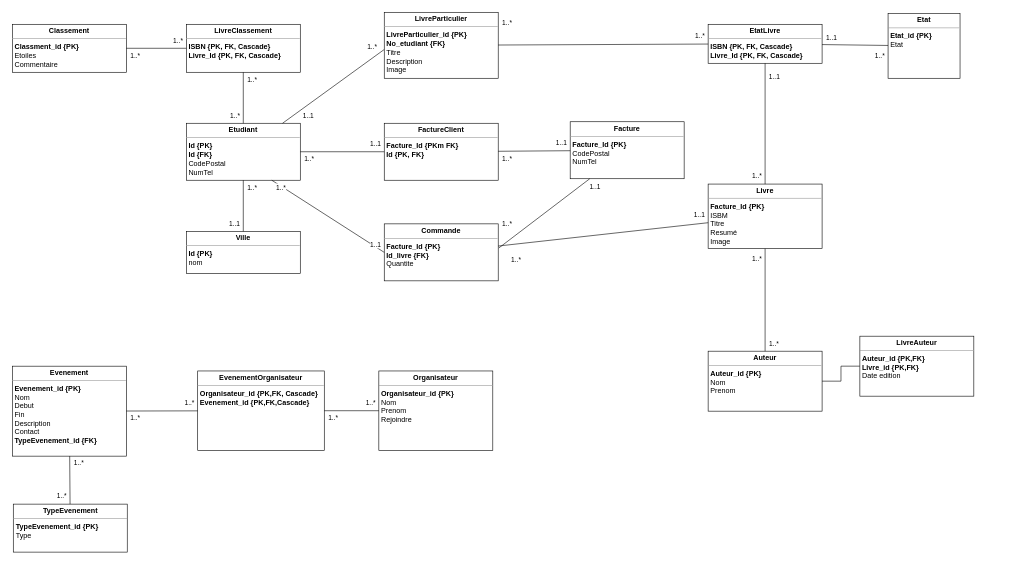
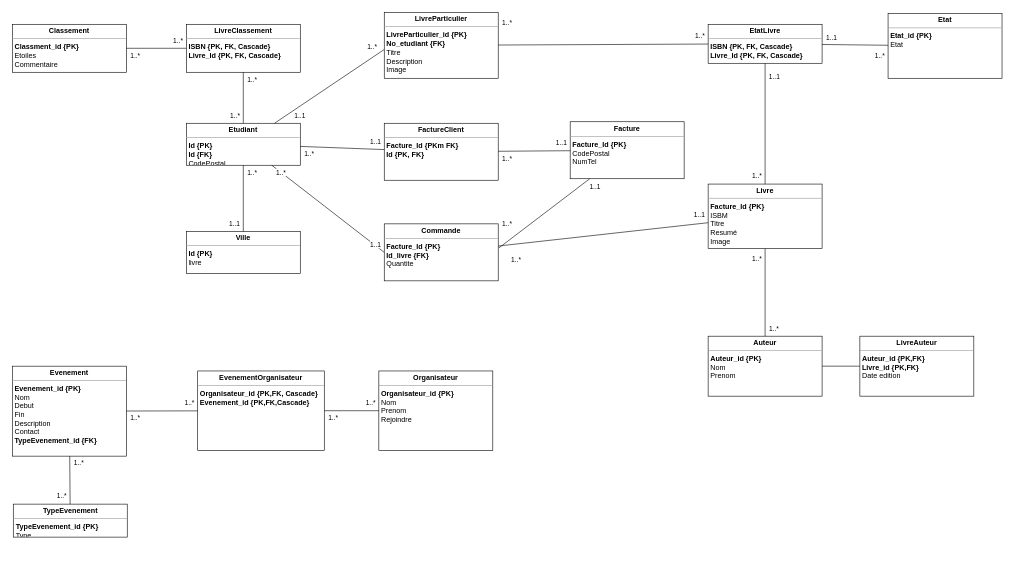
- <mxCell id="45" value="&lt;p style=&quot;margin: 0px ; margin-top: 4px ; text-align: center&quot;&gt;&lt;b&gt;Etat&lt;/b&gt;&lt;/p&gt;&lt;hr size=&quot;1&quot;&gt;&lt;p style=&quot;margin: 0px ; margin-left: 4px&quot;&gt;&lt;b&gt;Etat_id {PK}&lt;/b&gt;&lt;/p&gt;&lt;p style=&quot;margin: 0px ; margin-left: 4px&quot;&gt;Etat&lt;/p&gt;" style="verticalAlign=top;align=left;overflow=fill;fontSize=12;fontFamily=Helvetica;html=1;" parent="1" vertex="1"><mxGeometry x="1480" y="22.25" width="120" height="107.75" as="geometry" /></mxCell>
+ <mxCell id="45" value="&lt;p style=&quot;margin: 0px ; margin-top: 4px ; text-align: center&quot;&gt;&lt;b&gt;Etat&lt;/b&gt;&lt;/p&gt;&lt;hr size=&quot;1&quot;&gt;&lt;p style=&quot;margin: 0px ; margin-left: 4px&quot;&gt;&lt;b&gt;Etat_id {PK}&lt;/b&gt;&lt;/p&gt;&lt;p style=&quot;margin: 0px ; margin-left: 4px&quot;&gt;Etat&lt;/p&gt;" style="verticalAlign=top;align=left;overflow=fill;fontSize=12;fontFamily=Helvetica;html=1;" parent="1" vertex="1"><mxGeometry x="1480" y="22.25" width="190" height="107.75" as="geometry" /></mxCell>
- <mxCell id="2" value="&lt;p style=&quot;margin: 0px ; margin-top: 4px ; text-align: center&quot;&gt;&lt;b&gt;Etudiant&lt;/b&gt;&lt;/p&gt;&lt;hr size=&quot;1&quot;&gt;&lt;p style=&quot;margin: 0px ; margin-left: 4px&quot;&gt;&lt;b&gt;Id {PK}&lt;/b&gt;&lt;/p&gt;&lt;p style=&quot;margin: 0px ; margin-left: 4px&quot;&gt;&lt;b&gt;Id {FK}&lt;/b&gt;&lt;b&gt;&lt;br&gt;&lt;/b&gt;&lt;/p&gt;&lt;p style=&quot;margin: 0px ; margin-left: 4px&quot;&gt;CodePostal&lt;/p&gt;&lt;p style=&quot;margin: 0px ; margin-left: 4px&quot;&gt;NumTel&lt;/p&gt;" style="verticalAlign=top;align=left;overflow=fill;fontSize=12;fontFamily=Helvetica;html=1;" parent="1" vertex="1"><mxGeometry x="310" y="205" width="190" height="95" as="geometry" /></mxCell>
+ <mxCell id="2" value="&lt;p style=&quot;margin: 0px ; margin-top: 4px ; text-align: center&quot;&gt;&lt;b&gt;Etudiant&lt;/b&gt;&lt;/p&gt;&lt;hr size=&quot;1&quot;&gt;&lt;p style=&quot;margin: 0px ; margin-left: 4px&quot;&gt;&lt;b&gt;Id {PK}&lt;/b&gt;&lt;/p&gt;&lt;p style=&quot;margin: 0px ; margin-left: 4px&quot;&gt;&lt;b&gt;Id {FK}&lt;/b&gt;&lt;b&gt;&lt;br&gt;&lt;/b&gt;&lt;/p&gt;&lt;p style=&quot;margin: 0px ; margin-left: 4px&quot;&gt;CodePostal&lt;/p&gt;&lt;p style=&quot;margin: 0px ; margin-left: 4px&quot;&gt;NumTel&lt;/p&gt;" style="verticalAlign=top;align=left;overflow=fill;fontSize=12;fontFamily=Helvetica;html=1;" parent="1" vertex="1"><mxGeometry x="310" y="205" width="190" height="70" as="geometry" /></mxCell>
- <mxCell id="3" value="&lt;p style=&quot;margin: 0px ; margin-top: 4px ; text-align: center&quot;&gt;&lt;b&gt;Ville&lt;/b&gt;&lt;/p&gt;&lt;hr size=&quot;1&quot;&gt;&lt;p style=&quot;margin: 0px ; margin-left: 4px&quot;&gt;&lt;b&gt;Id {PK}&lt;/b&gt;&lt;/p&gt;&lt;p style=&quot;margin: 0px ; margin-left: 4px&quot;&gt;&lt;span style=&quot;background-color: initial;&quot;&gt;nom&lt;/span&gt;&lt;br&gt;&lt;/p&gt;" style="verticalAlign=top;align=left;overflow=fill;fontSize=12;fontFamily=Helvetica;html=1;" parent="1" vertex="1"><mxGeometry x="310" y="385.25" width="190" height="70" as="geometry" /></mxCell>
+ <mxCell id="3" value="&lt;p style=&quot;margin: 0px ; margin-top: 4px ; text-align: center&quot;&gt;&lt;b&gt;Ville&lt;/b&gt;&lt;/p&gt;&lt;hr size=&quot;1&quot;&gt;&lt;p style=&quot;margin: 0px ; margin-left: 4px&quot;&gt;&lt;b&gt;Id {PK}&lt;/b&gt;&lt;/p&gt;&lt;p style=&quot;margin: 0px ; margin-left: 4px&quot;&gt;&lt;span style=&quot;background-color: initial;&quot;&gt;livre&lt;/span&gt;&lt;br&gt;&lt;/p&gt;" style="verticalAlign=top;align=left;overflow=fill;fontSize=12;fontFamily=Helvetica;html=1;" parent="1" vertex="1"><mxGeometry x="310" y="385.25" width="190" height="70" as="geometry" /></mxCell>
- <mxCell id="49" value="&lt;p style=&quot;margin: 0px ; margin-top: 4px ; text-align: center&quot;&gt;&lt;b&gt;Auteur&lt;/b&gt;&lt;/p&gt;&lt;hr size=&quot;1&quot;&gt;&lt;p style=&quot;margin: 0px ; margin-left: 4px&quot;&gt;&lt;b&gt;Auteur_id&lt;/b&gt;&lt;b style=&quot;background-color: initial;&quot;&gt;&amp;nbsp;{PK}&lt;/b&gt;&lt;/p&gt;&lt;p style=&quot;margin: 0px ; margin-left: 4px&quot;&gt;Nom&lt;/p&gt;&lt;p style=&quot;margin: 0px ; margin-left: 4px&quot;&gt;Prenom&lt;/p&gt;&lt;b&gt;&lt;br&gt;&lt;/b&gt;" style="verticalAlign=top;align=left;overflow=fill;fontSize=12;fontFamily=Helvetica;html=1;" parent="1" vertex="1"><mxGeometry x="1180" y="585" width="190" height="100" as="geometry" /></mxCell>
+ <mxCell id="49" value="&lt;p style=&quot;margin: 0px ; margin-top: 4px ; text-align: center&quot;&gt;&lt;b&gt;Auteur&lt;/b&gt;&lt;/p&gt;&lt;hr size=&quot;1&quot;&gt;&lt;p style=&quot;margin: 0px ; margin-left: 4px&quot;&gt;&lt;b&gt;Auteur_id&lt;/b&gt;&lt;b style=&quot;background-color: initial;&quot;&gt;&amp;nbsp;{PK}&lt;/b&gt;&lt;/p&gt;&lt;p style=&quot;margin: 0px ; margin-left: 4px&quot;&gt;Nom&lt;/p&gt;&lt;p style=&quot;margin: 0px ; margin-left: 4px&quot;&gt;Prenom&lt;/p&gt;&lt;b&gt;&lt;br&gt;&lt;/b&gt;" style="verticalAlign=top;align=left;overflow=fill;fontSize=12;fontFamily=Helvetica;html=1;" parent="1" vertex="1"><mxGeometry x="1180" y="560" width="190" height="100" as="geometry" /></mxCell>
- <mxCell id="56" value="&lt;p style=&quot;margin: 0px ; margin-top: 4px ; text-align: center&quot;&gt;&lt;b&gt;TypeEvenement&lt;/b&gt;&lt;/p&gt;&lt;hr size=&quot;1&quot;&gt;&lt;p style=&quot;margin: 0px ; margin-left: 4px&quot;&gt;&lt;b&gt;TypeEvenement_id {PK}&lt;/b&gt;&lt;/p&gt;&lt;p style=&quot;margin: 0px 0px 0px 4px;&quot;&gt;Type&lt;/p&gt;" style="verticalAlign=top;align=left;overflow=fill;fontSize=12;fontFamily=Helvetica;html=1;" parent="1" vertex="1"><mxGeometry x="21.5" y="840" width="190" height="80" as="geometry" /></mxCell>
+ <mxCell id="56" value="&lt;p style=&quot;margin: 0px ; margin-top: 4px ; text-align: center&quot;&gt;&lt;b&gt;TypeEvenement&lt;/b&gt;&lt;/p&gt;&lt;hr size=&quot;1&quot;&gt;&lt;p style=&quot;margin: 0px ; margin-left: 4px&quot;&gt;&lt;b&gt;TypeEvenement_id {PK}&lt;/b&gt;&lt;/p&gt;&lt;p style=&quot;margin: 0px 0px 0px 4px;&quot;&gt;Type&lt;/p&gt;" style="verticalAlign=top;align=left;overflow=fill;fontSize=12;fontFamily=Helvetica;html=1;" parent="1" vertex="1"><mxGeometry x="21.5" y="840" width="190" height="55" as="geometry" /></mxCell>
